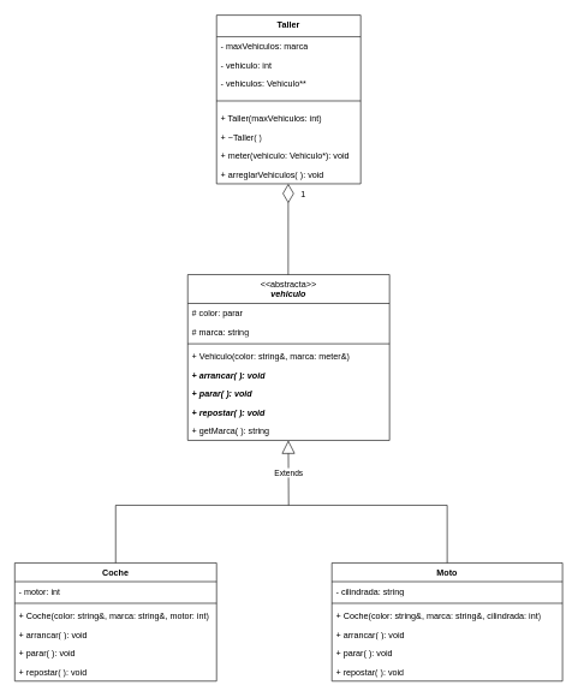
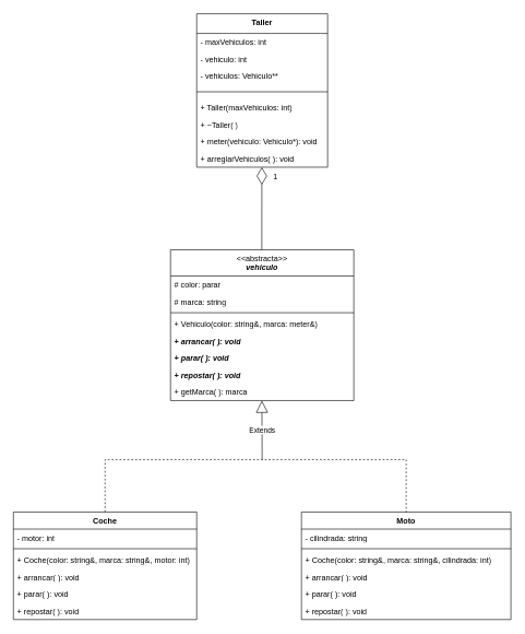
- <mxCell id="3" value="- maxVehiculos: marca" style="text;strokeColor=none;fillColor=none;align=left;verticalAlign=top;spacingLeft=4;spacingRight=4;overflow=hidden;rotatable=0;points=[[0,0.5],[1,0.5]];portConstraint=eastwest;whiteSpace=wrap;html=1;" vertex="1" parent="2"><mxGeometry y="30" width="200" height="26" as="geometry" /></mxCell>
+ <mxCell id="3" value="- maxVehiculos: int" style="text;strokeColor=none;fillColor=none;align=left;verticalAlign=top;spacingLeft=4;spacingRight=4;overflow=hidden;rotatable=0;points=[[0,0.5],[1,0.5]];portConstraint=eastwest;whiteSpace=wrap;html=1;" vertex="1" parent="2"><mxGeometry y="30" width="200" height="26" as="geometry" /></mxCell>
- <mxCell id="19" value="+ getMarca( ): string" style="text;strokeColor=none;fillColor=none;align=left;verticalAlign=top;spacingLeft=4;spacingRight=4;overflow=hidden;rotatable=0;points=[[0,0.5],[1,0.5]];portConstraint=eastwest;whiteSpace=wrap;html=1;" vertex="1" parent="11"><mxGeometry y="204" width="280" height="26" as="geometry" /></mxCell>
+ <mxCell id="19" value="+ getMarca( ): marca" style="text;strokeColor=none;fillColor=none;align=left;verticalAlign=top;spacingLeft=4;spacingRight=4;overflow=hidden;rotatable=0;points=[[0,0.5],[1,0.5]];portConstraint=eastwest;whiteSpace=wrap;html=1;" vertex="1" parent="11"><mxGeometry y="204" width="280" height="26" as="geometry" /></mxCell>
- <mxCell id="36" value="" style="endArrow=none;html=1;rounded=0;exitX=0.5;exitY=0;exitDx=0;exitDy=0;entryX=0.5;entryY=0;entryDx=0;entryDy=0;" edge="1" parent="1" source="20" target="27"><mxGeometry width="50" height="50" relative="1" as="geometry"><mxPoint x="365" y="700" as="sourcePoint" /><mxPoint x="435" y="700" as="targetPoint" /><Array as="points"><mxPoint x="160" y="700" /><mxPoint x="620" y="700" /></Array></mxGeometry></mxCell>
+ <mxCell id="36" value="" style="endArrow=none;html=1;rounded=0;exitX=0.5;exitY=0;exitDx=0;exitDy=0;entryX=0.5;entryY=0;entryDx=0;entryDy=0;dashed=1;" edge="1" parent="1" source="20" target="27"><mxGeometry width="50" height="50" relative="1" as="geometry"><mxPoint x="365" y="700" as="sourcePoint" /><mxPoint x="435" y="700" as="targetPoint" /><Array as="points"><mxPoint x="160" y="700" /><mxPoint x="620" y="700" /></Array></mxGeometry></mxCell>
